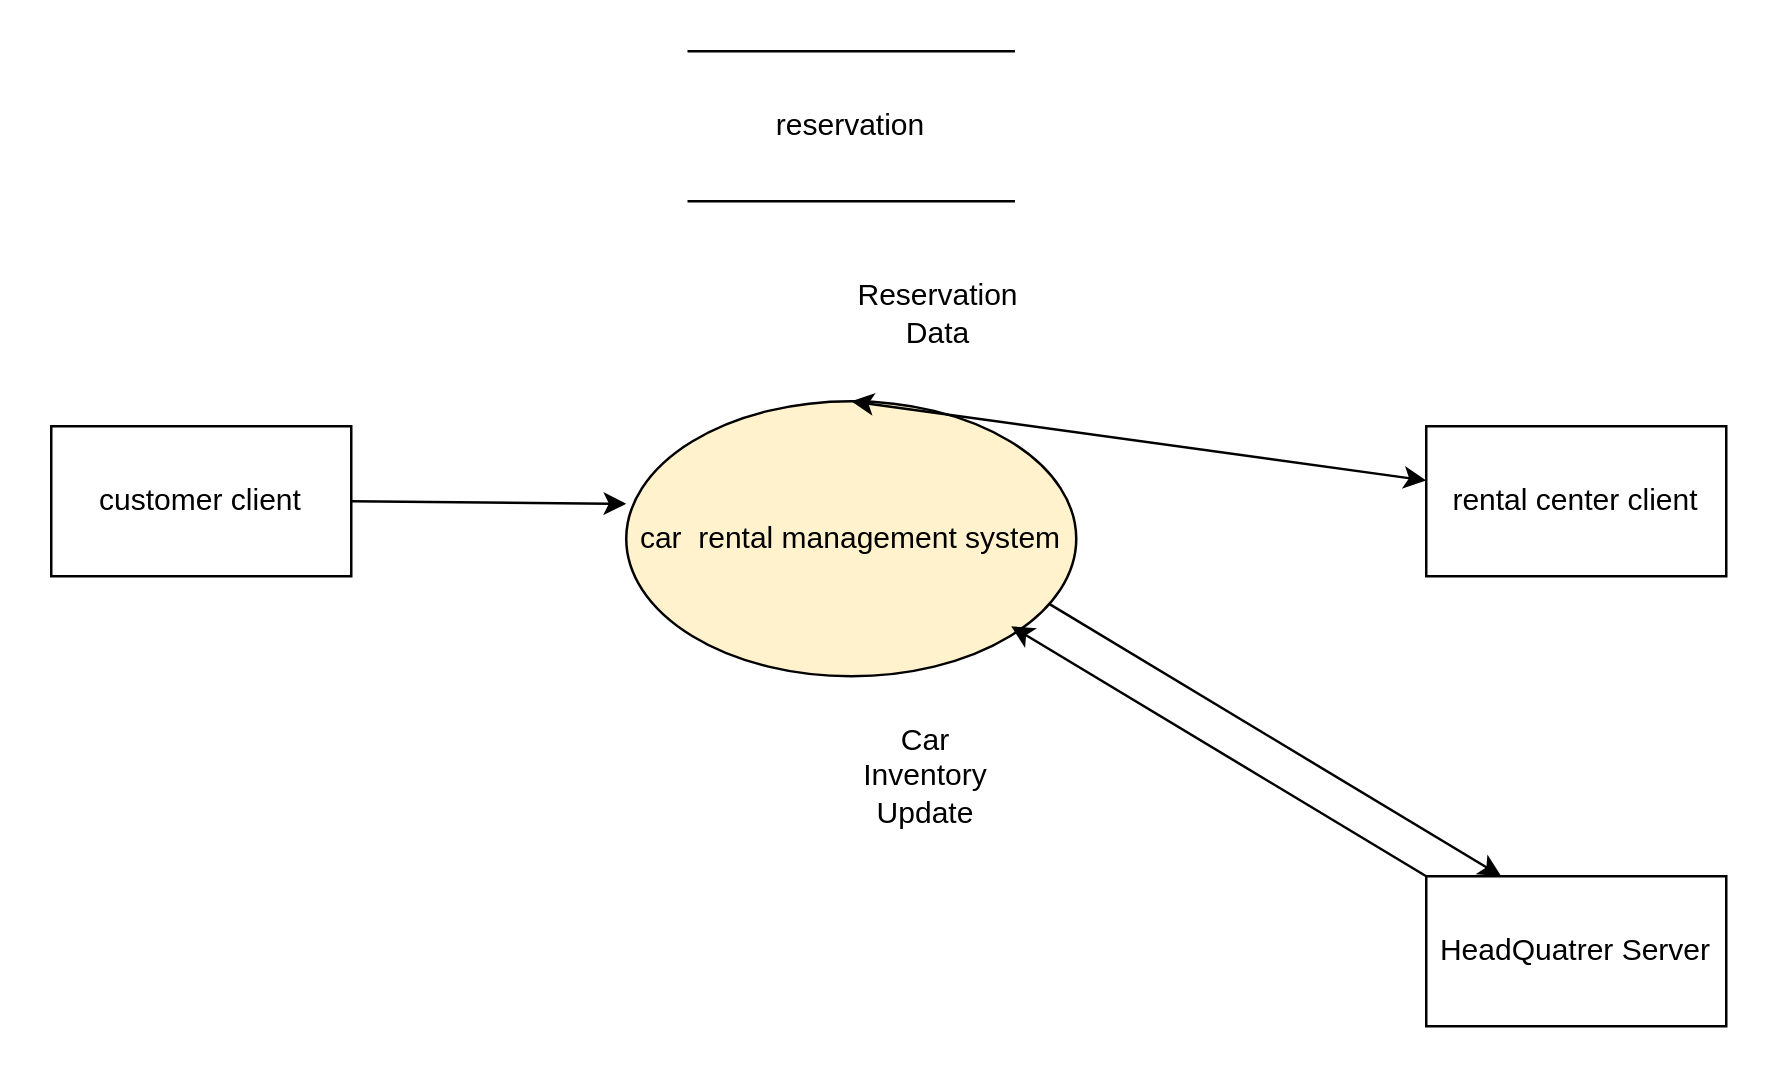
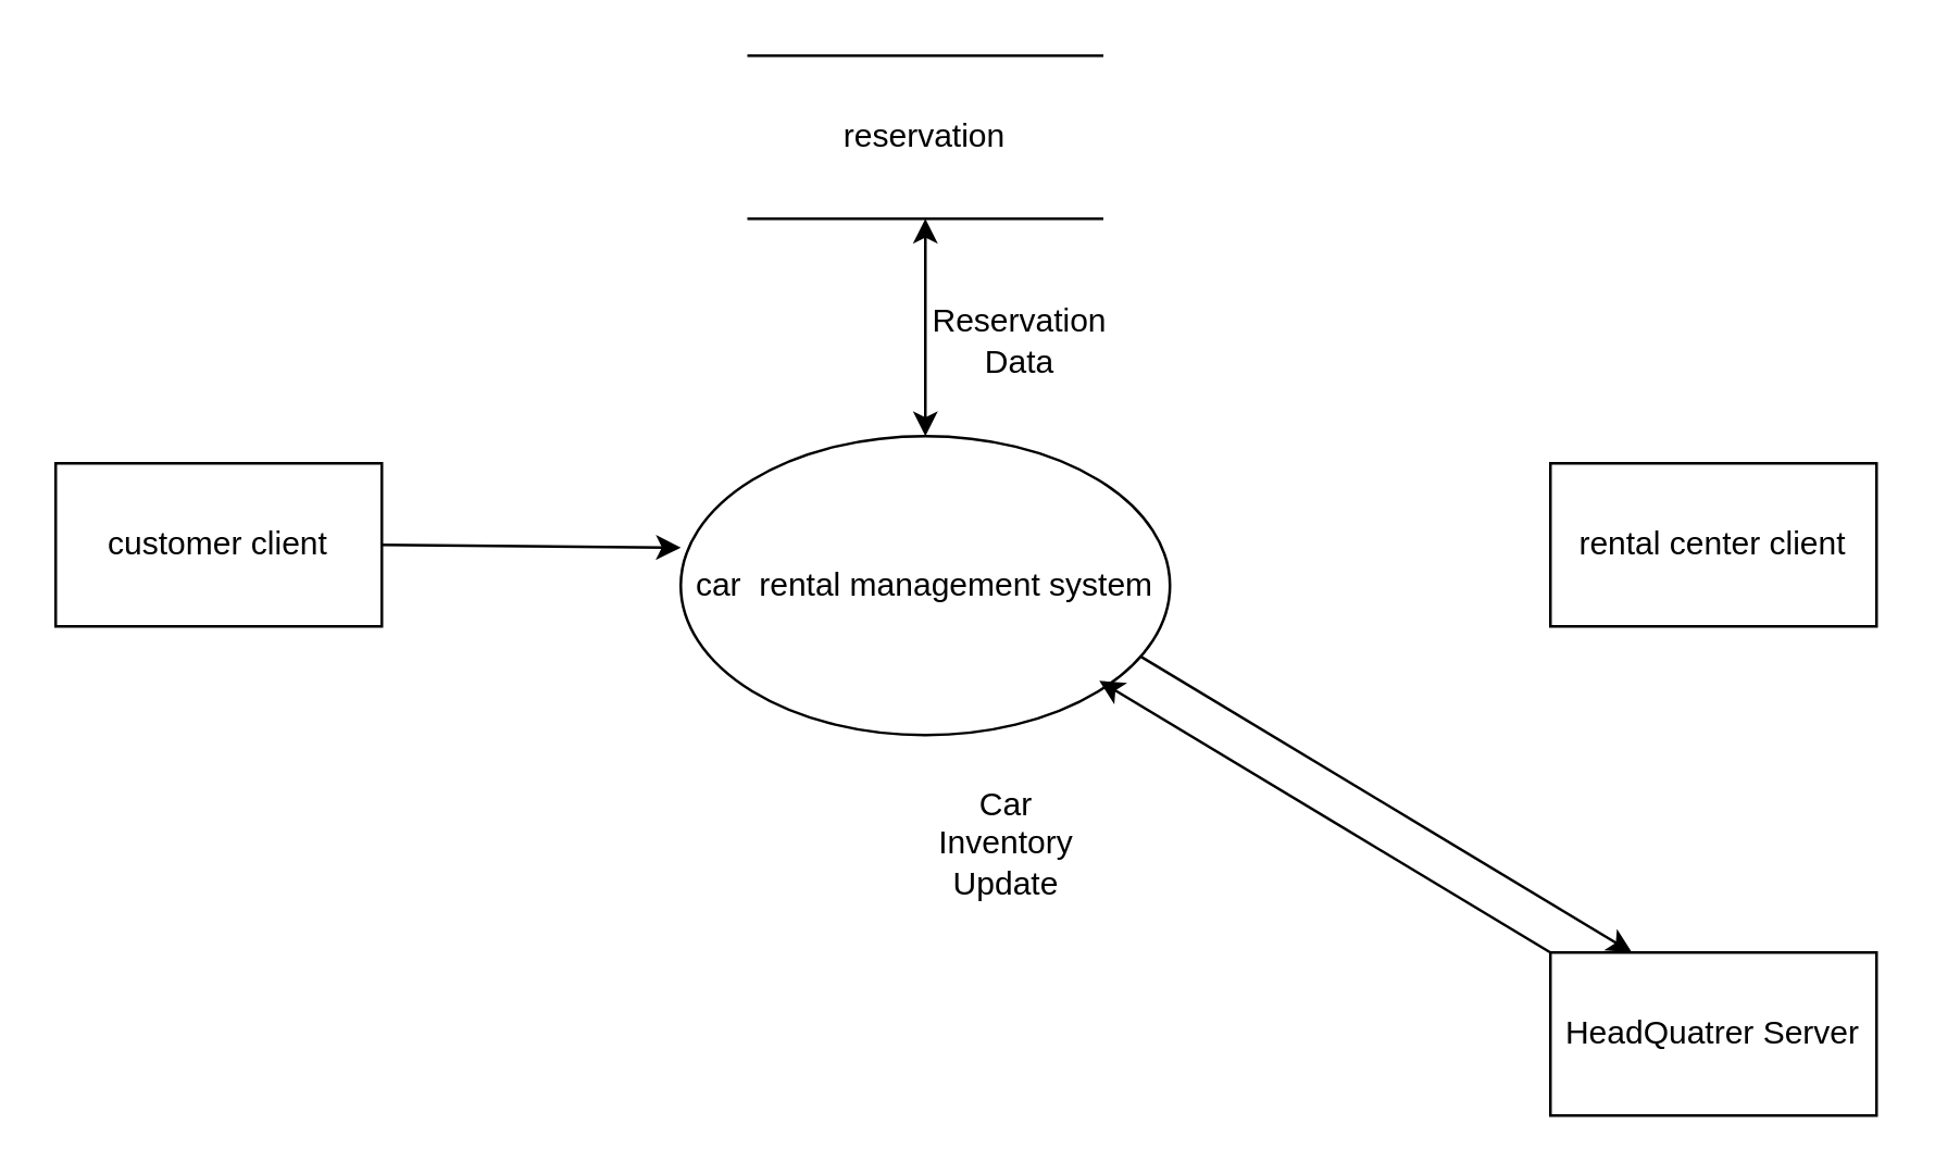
- <mxCell id="12" value="" style="endArrow=classic;startArrow=classic;html=1;rounded=0;exitX=0.5;exitY=0;exitDx=0;exitDy=0;" edge="1" parent="1" source="5" target="2"><mxGeometry width="50" height="50" relative="1" as="geometry"><mxPoint x="320" y="230" as="sourcePoint" /><mxPoint x="370" y="180" as="targetPoint" /></mxGeometry></mxCell>
+ <mxCell id="12" value="" style="endArrow=classic;startArrow=classic;html=1;rounded=0;entryX=0.5;entryY=1;entryDx=0;entryDy=0;exitX=0.5;exitY=0;exitDx=0;exitDy=0;" edge="1" parent="1" source="5" target="8"><mxGeometry width="50" height="50" relative="1" as="geometry"><mxPoint x="320" y="230" as="sourcePoint" /><mxPoint x="370" y="180" as="targetPoint" /></mxGeometry></mxCell>
- <mxCell id="5" value="car&amp;nbsp; rental management system" style="ellipse;whiteSpace=wrap;html=1;fillColor=#fff2cc;" vertex="1" parent="1"><mxGeometry x="250" y="160" width="180" height="110" as="geometry" /></mxCell>
+ <mxCell id="5" value="car&amp;nbsp; rental management system" style="ellipse;whiteSpace=wrap;html=1;" vertex="1" parent="1"><mxGeometry x="250" y="160" width="180" height="110" as="geometry" /></mxCell>
